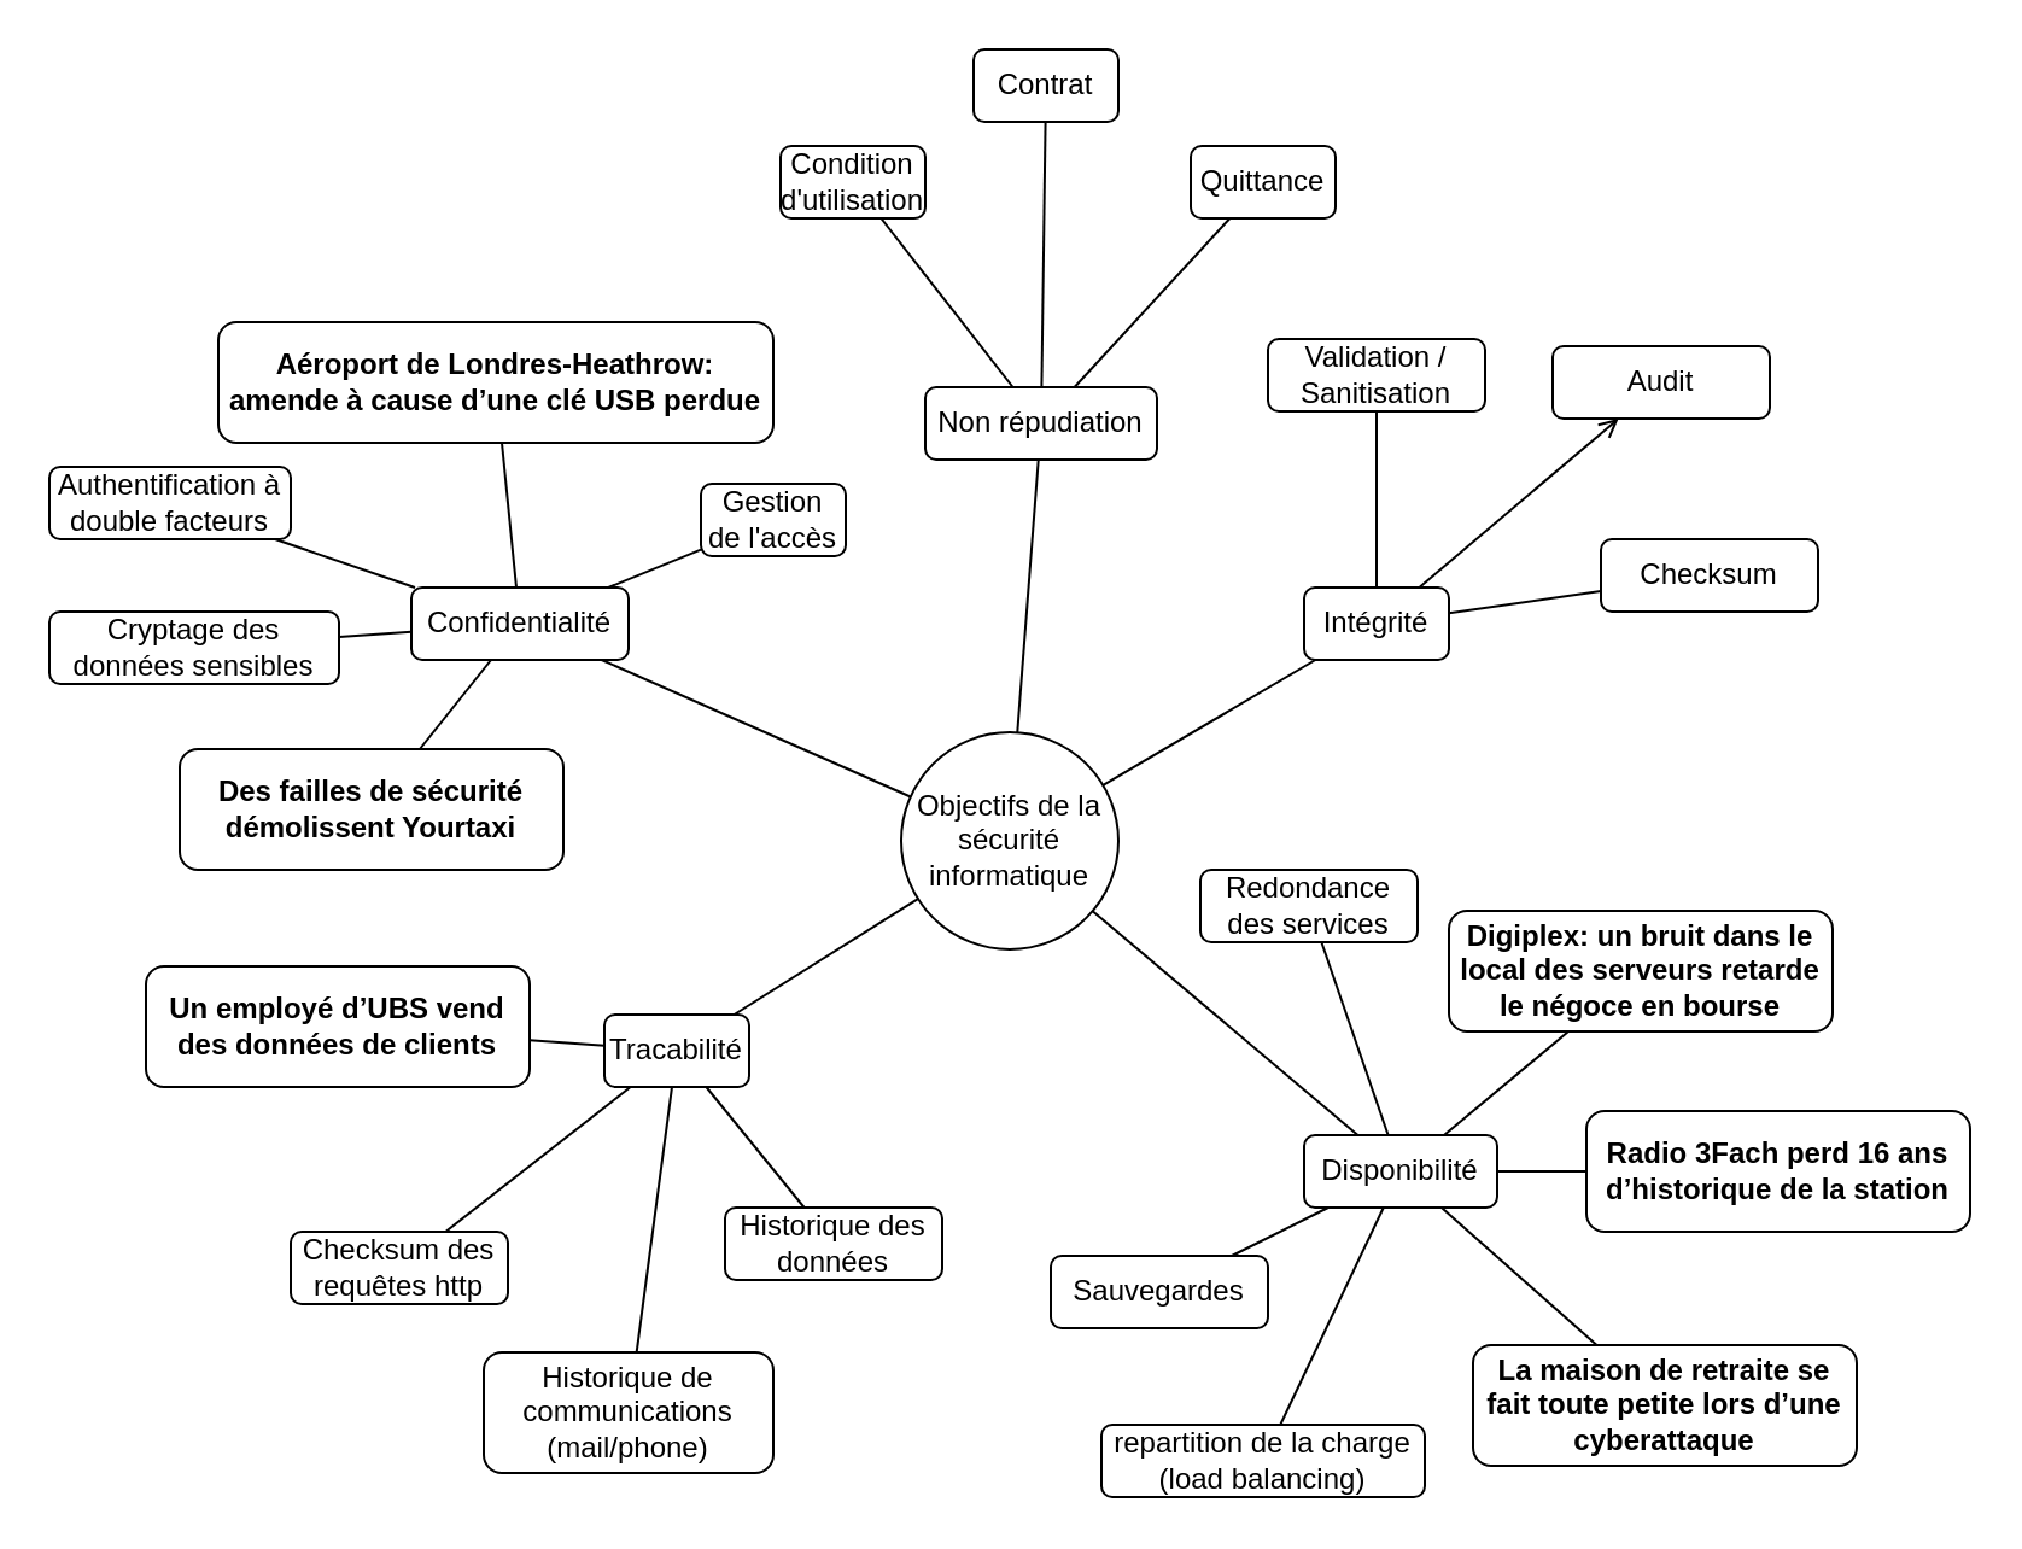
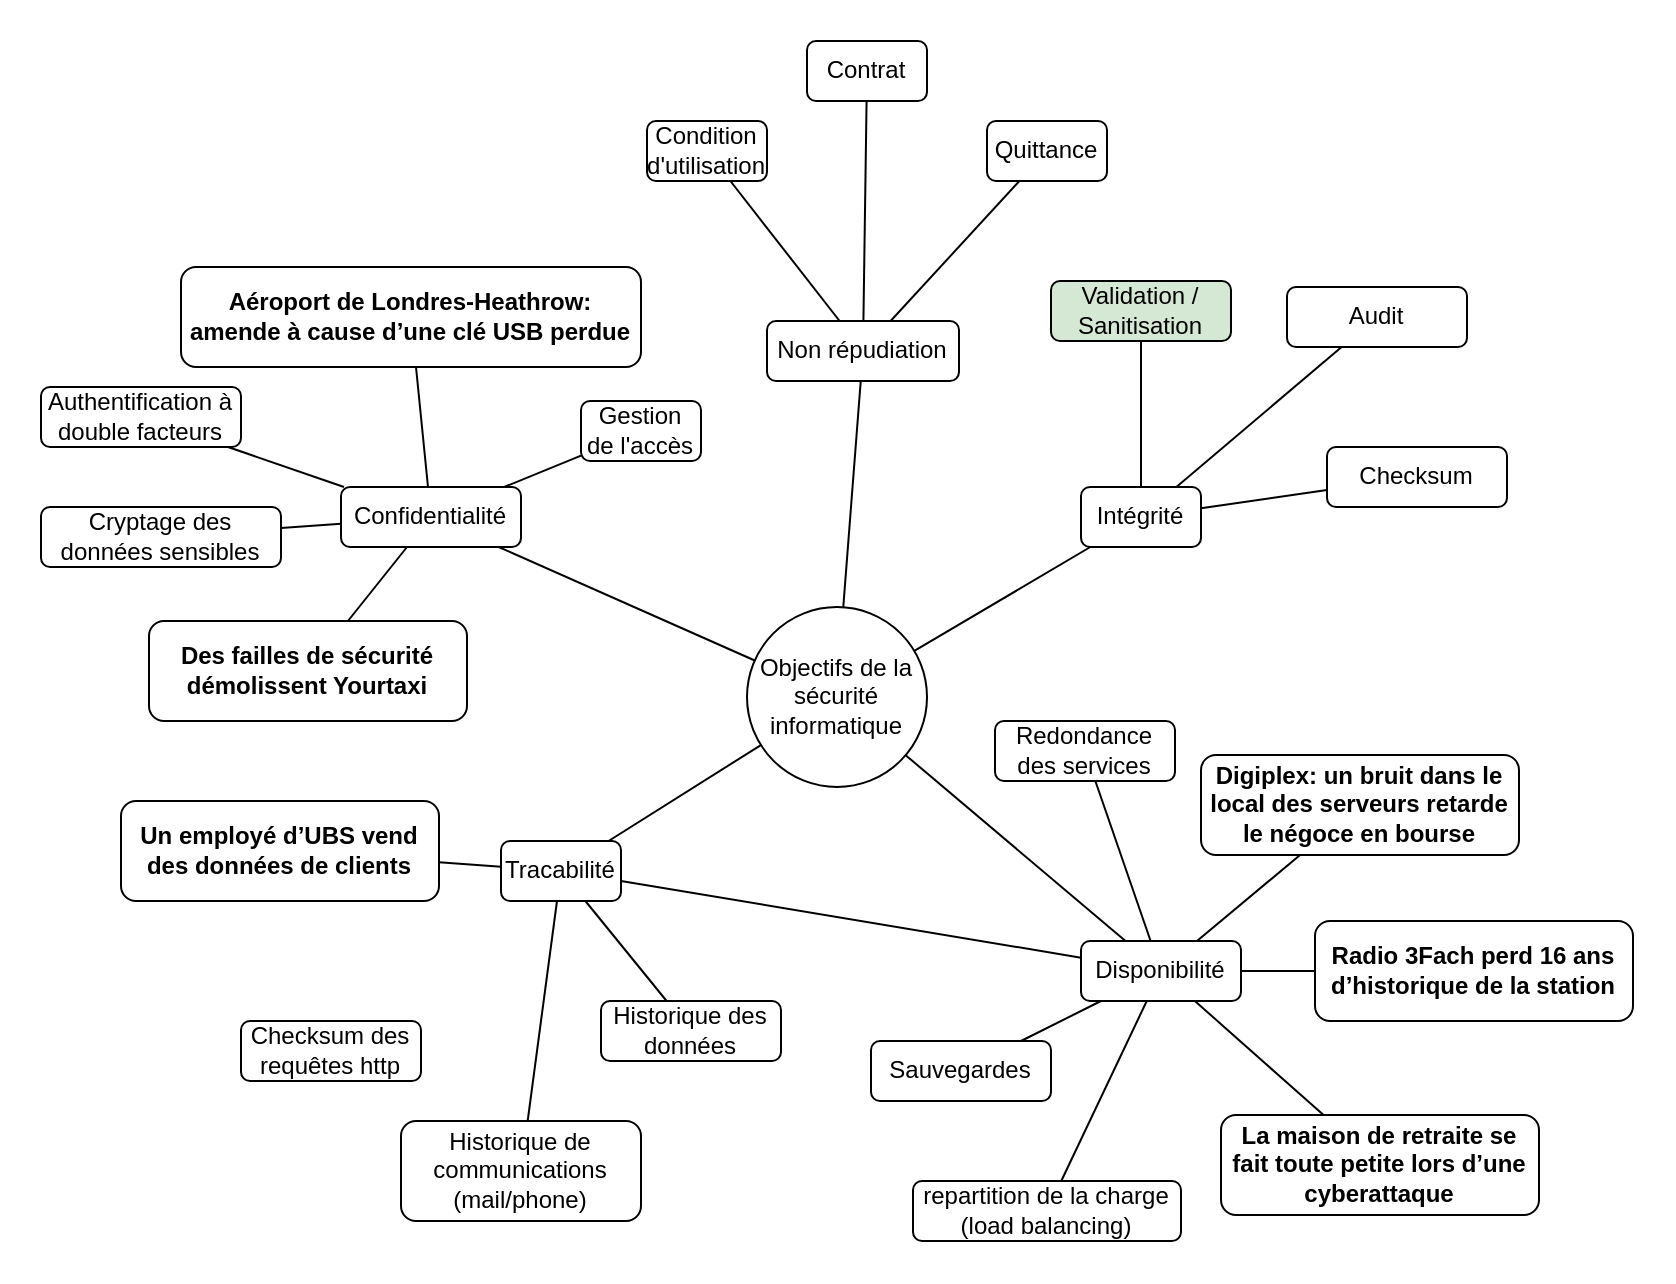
- <mxCell id="41" value="Validation / Sanitisation" style="rounded=1;whiteSpace=wrap;html=1;" vertex="1" parent="1"><mxGeometry x="525" y="140" width="90" height="30" as="geometry" /></mxCell>
+ <mxCell id="41" value="Validation / Sanitisation" style="rounded=1;whiteSpace=wrap;html=1;fillColor=#d5e8d4;" vertex="1" parent="1"><mxGeometry x="525" y="140" width="90" height="30" as="geometry" /></mxCell>
- <mxCell id="3" value="" style="edgeStyle=none;rounded=0;orthogonalLoop=1;jettySize=auto;html=1;endArrow=open;endFill=0;noEdgeStyle=1;" parent="1" source="4" target="35" edge="1"><mxGeometry relative="1" as="geometry" /></mxCell>
+ <mxCell id="3" value="" style="edgeStyle=none;rounded=0;orthogonalLoop=1;jettySize=auto;html=1;endArrow=none;endFill=0;noEdgeStyle=1;" parent="1" source="4" target="35" edge="1"><mxGeometry relative="1" as="geometry" /></mxCell>
- <mxCell id="19" value="" style="edgeStyle=none;rounded=0;orthogonalLoop=1;jettySize=auto;html=1;endArrow=none;endFill=0;noEdgeStyle=1;" parent="1" source="22" target="25" edge="1"><mxGeometry relative="1" as="geometry" /></mxCell>
+ <mxCell id="19" value="" style="edgeStyle=none;rounded=0;orthogonalLoop=1;jettySize=auto;html=1;endArrow=none;endFill=0;noEdgeStyle=1;" parent="1" source="22" target="15" edge="1"><mxGeometry relative="1" as="geometry" /></mxCell>
